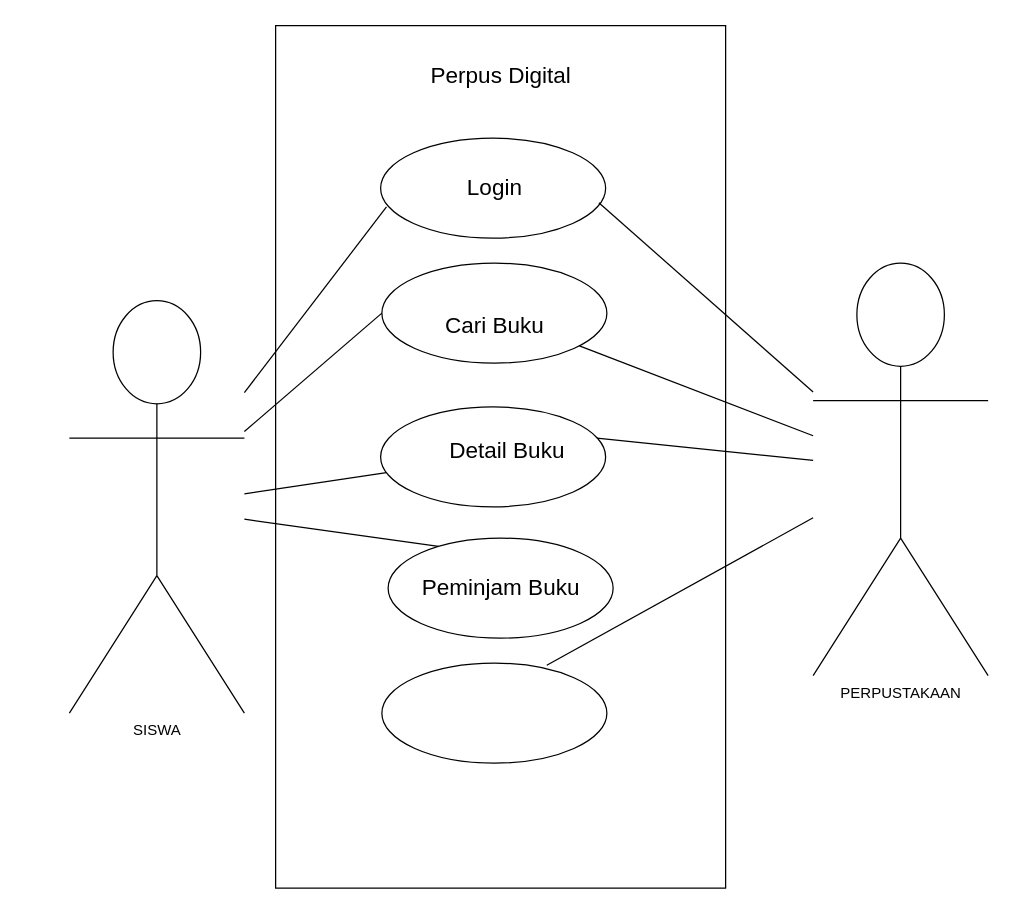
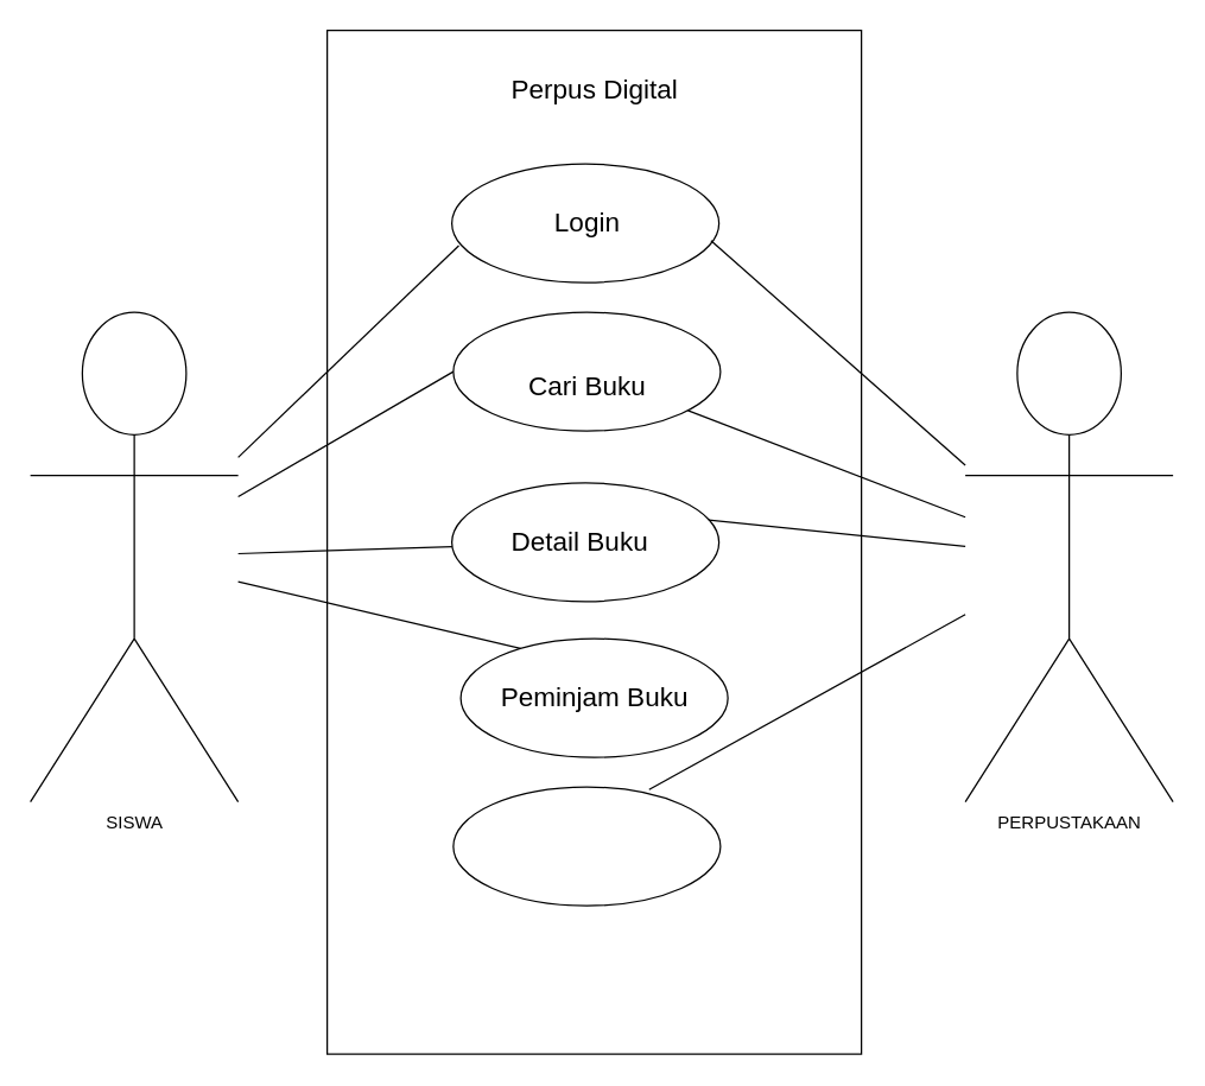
- <mxCell id="13" value="&lt;font style=&quot;font-size: 18px;&quot;&gt;Detail Buku&lt;/font&gt;" style="text;html=1;align=center;verticalAlign=middle;resizable=0;points=[];autosize=1;strokeColor=none;fillColor=none;" vertex="1" parent="1"><mxGeometry x="345" y="340" width="120" height="40" as="geometry" /></mxCell>
+ <mxCell id="13" value="&lt;font style=&quot;font-size: 18px;&quot;&gt;Detail Buku&lt;/font&gt;" style="text;html=1;align=center;verticalAlign=middle;resizable=0;points=[];autosize=1;strokeColor=none;fillColor=none;" vertex="1" parent="1"><mxGeometry x="330" y="345" width="120" height="40" as="geometry" /></mxCell>
- <mxCell id="2" value="SISWA" style="shape=umlActor;verticalLabelPosition=bottom;verticalAlign=top;html=1;outlineConnect=0;" vertex="1" parent="1"><mxGeometry x="55" y="240" width="140" height="330" as="geometry" /></mxCell>
+ <mxCell id="2" value="SISWA" style="shape=umlActor;verticalLabelPosition=bottom;verticalAlign=top;html=1;outlineConnect=0;" vertex="1" parent="1"><mxGeometry x="20" y="210" width="140" height="330" as="geometry" /></mxCell>
